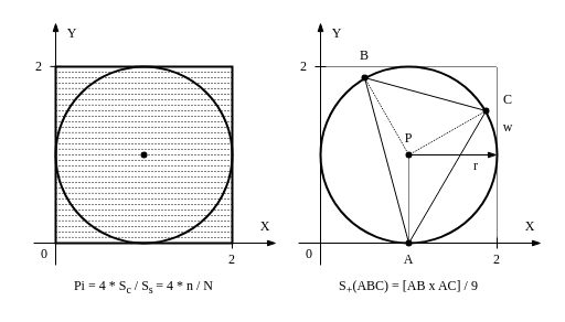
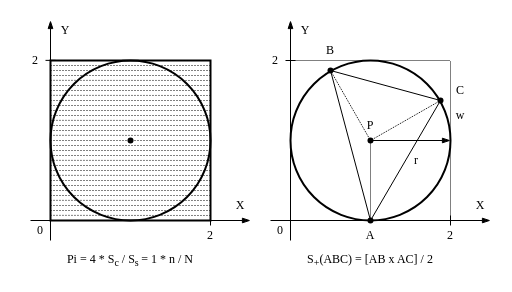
- <mxCell id="73" value="&lt;font face=&quot;Verdana&quot;&gt;r&lt;/font&gt;" style="text;html=1;align=center;verticalAlign=middle;whiteSpace=wrap;rounded=0;" parent="1" vertex="1"><mxGeometry x="420.5" y="140" width="19.5" height="20" as="geometry" /></mxCell>
+ <mxCell id="73" value="&lt;font face=&quot;Verdana&quot;&gt;r&lt;/font&gt;" style="text;html=1;align=center;verticalAlign=middle;whiteSpace=wrap;rounded=0;" parent="1" vertex="1"><mxGeometry x="405.5" y="150" width="19.5" height="20" as="geometry" /></mxCell>
- <mxCell id="11" value="&lt;font face=&quot;Verdana&quot;&gt;Pi = 4 * S&lt;sub&gt;c&lt;/sub&gt;&amp;nbsp;/ S&lt;sub&gt;s&amp;nbsp;&lt;/sub&gt;= 4 * n / N&lt;/font&gt;" style="text;html=1;align=center;verticalAlign=middle;whiteSpace=wrap;rounded=0;" parent="1" vertex="1"><mxGeometry x="30" y="250" width="200" height="20" as="geometry" /></mxCell>
+ <mxCell id="11" value="&lt;font face=&quot;Verdana&quot;&gt;Pi = 4 * S&lt;sub&gt;c&lt;/sub&gt;&amp;nbsp;/ S&lt;sub&gt;s&amp;nbsp;&lt;/sub&gt;= 1 * n / N&lt;/font&gt;" style="text;html=1;align=center;verticalAlign=middle;whiteSpace=wrap;rounded=0;" parent="1" vertex="1"><mxGeometry x="30" y="250" width="200" height="20" as="geometry" /></mxCell>
- <mxCell id="68" value="&lt;font face=&quot;Verdana&quot;&gt;S&lt;sub&gt;+&lt;/sub&gt;(ABC) = [AB x AC] / 9&lt;/font&gt;" style="text;html=1;align=center;verticalAlign=middle;whiteSpace=wrap;rounded=0;" parent="1" vertex="1"><mxGeometry x="270" y="250" width="200" height="20" as="geometry" /></mxCell>
+ <mxCell id="68" value="&lt;font face=&quot;Verdana&quot;&gt;S&lt;sub&gt;+&lt;/sub&gt;(ABC) = [AB x AC] / 2&lt;/font&gt;" style="text;html=1;align=center;verticalAlign=middle;whiteSpace=wrap;rounded=0;" parent="1" vertex="1"><mxGeometry x="270" y="250" width="200" height="20" as="geometry" /></mxCell>
